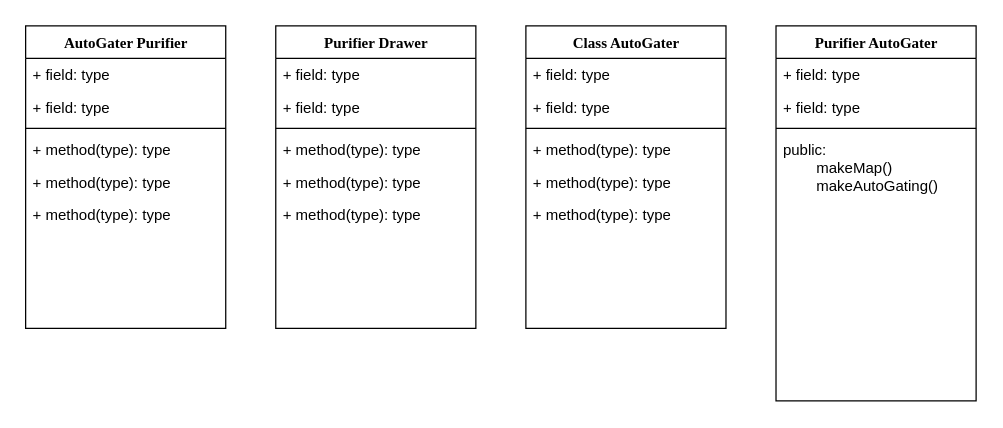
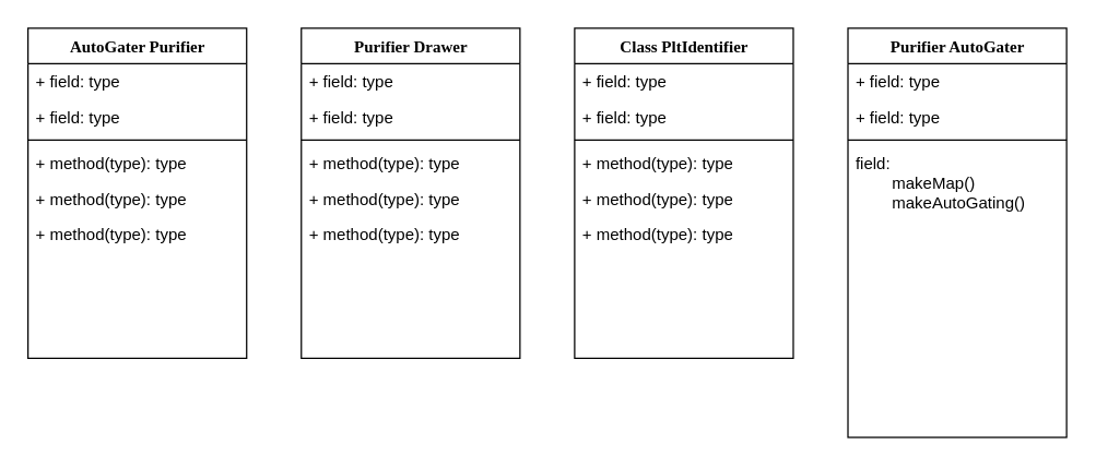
- <mxCell id="16" value="Class AutoGater" style="swimlane;html=1;fontStyle=1;align=center;verticalAlign=top;childLayout=stackLayout;horizontal=1;startSize=26;horizontalStack=0;resizeParent=1;resizeLast=0;collapsible=1;marginBottom=0;swimlaneFillColor=#ffffff;rounded=0;shadow=0;comic=0;labelBackgroundColor=none;strokeWidth=1;fillColor=none;fontFamily=Verdana;fontSize=12" vertex="1" parent="1"><mxGeometry x="420" y="20" width="160" height="242" as="geometry" /></mxCell>
+ <mxCell id="16" value="Class PltIdentifier" style="swimlane;html=1;fontStyle=1;align=center;verticalAlign=top;childLayout=stackLayout;horizontal=1;startSize=26;horizontalStack=0;resizeParent=1;resizeLast=0;collapsible=1;marginBottom=0;swimlaneFillColor=#ffffff;rounded=0;shadow=0;comic=0;labelBackgroundColor=none;strokeWidth=1;fillColor=none;fontFamily=Verdana;fontSize=12" vertex="1" parent="1"><mxGeometry x="420" y="20" width="160" height="242" as="geometry" /></mxCell>
- <mxCell id="27" value="&lt;div&gt;public:&lt;/div&gt;&lt;div&gt;&lt;span style=&quot;white-space: pre;&quot;&gt;&#09;&lt;/span&gt;makeMap()&lt;/div&gt;&lt;div&gt;&lt;span style=&quot;white-space: pre;&quot;&gt;&#09;&lt;/span&gt;makeAutoGating()&lt;/div&gt;&lt;div&gt;&lt;span style=&quot;white-space: pre;&quot;&gt;&#09;&lt;/span&gt;&lt;br&gt;&lt;/div&gt;&lt;div&gt;&lt;span style=&quot;white-space: pre;&quot;&gt;&#09;&lt;/span&gt;&lt;br&gt;&lt;/div&gt;&lt;div&gt;&lt;br&gt;&lt;/div&gt;" style="text;html=1;strokeColor=none;fillColor=none;align=left;verticalAlign=top;spacingLeft=4;spacingRight=4;whiteSpace=wrap;overflow=hidden;rotatable=0;points=[[0,0.5],[1,0.5]];portConstraint=eastwest;" vertex="1" parent="23"><mxGeometry y="86" width="160" height="214" as="geometry" /></mxCell>
+ <mxCell id="27" value="&lt;div&gt;field:&lt;/div&gt;&lt;div&gt;&lt;span style=&quot;white-space: pre;&quot;&gt;&#09;&lt;/span&gt;makeMap()&lt;/div&gt;&lt;div&gt;&lt;span style=&quot;white-space: pre;&quot;&gt;&#09;&lt;/span&gt;makeAutoGating()&lt;/div&gt;&lt;div&gt;&lt;span style=&quot;white-space: pre;&quot;&gt;&#09;&lt;/span&gt;&lt;br&gt;&lt;/div&gt;&lt;div&gt;&lt;span style=&quot;white-space: pre;&quot;&gt;&#09;&lt;/span&gt;&lt;br&gt;&lt;/div&gt;&lt;div&gt;&lt;br&gt;&lt;/div&gt;" style="text;html=1;strokeColor=none;fillColor=none;align=left;verticalAlign=top;spacingLeft=4;spacingRight=4;whiteSpace=wrap;overflow=hidden;rotatable=0;points=[[0,0.5],[1,0.5]];portConstraint=eastwest;" vertex="1" parent="23"><mxGeometry y="86" width="160" height="214" as="geometry" /></mxCell>
